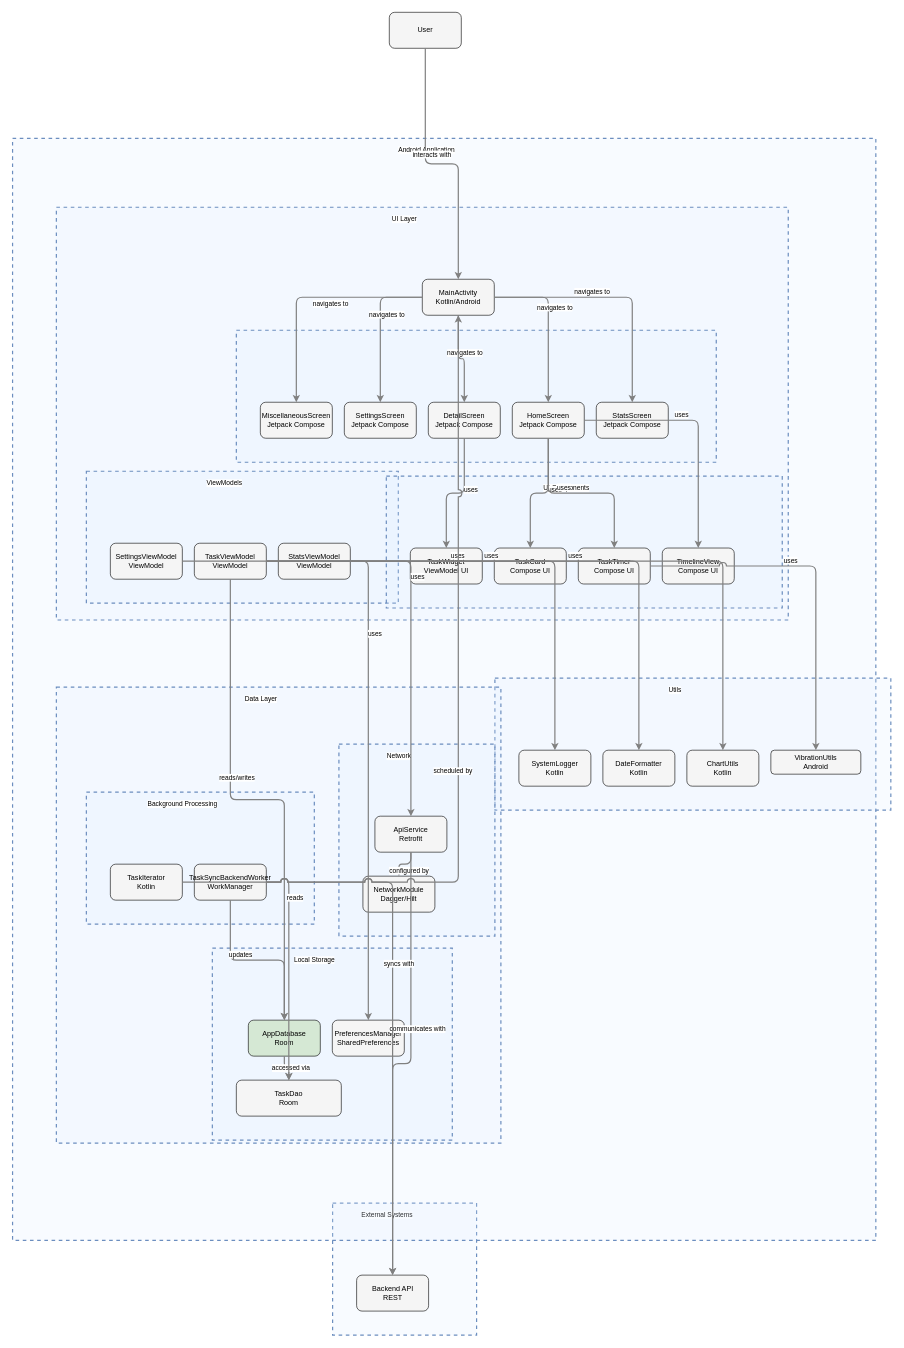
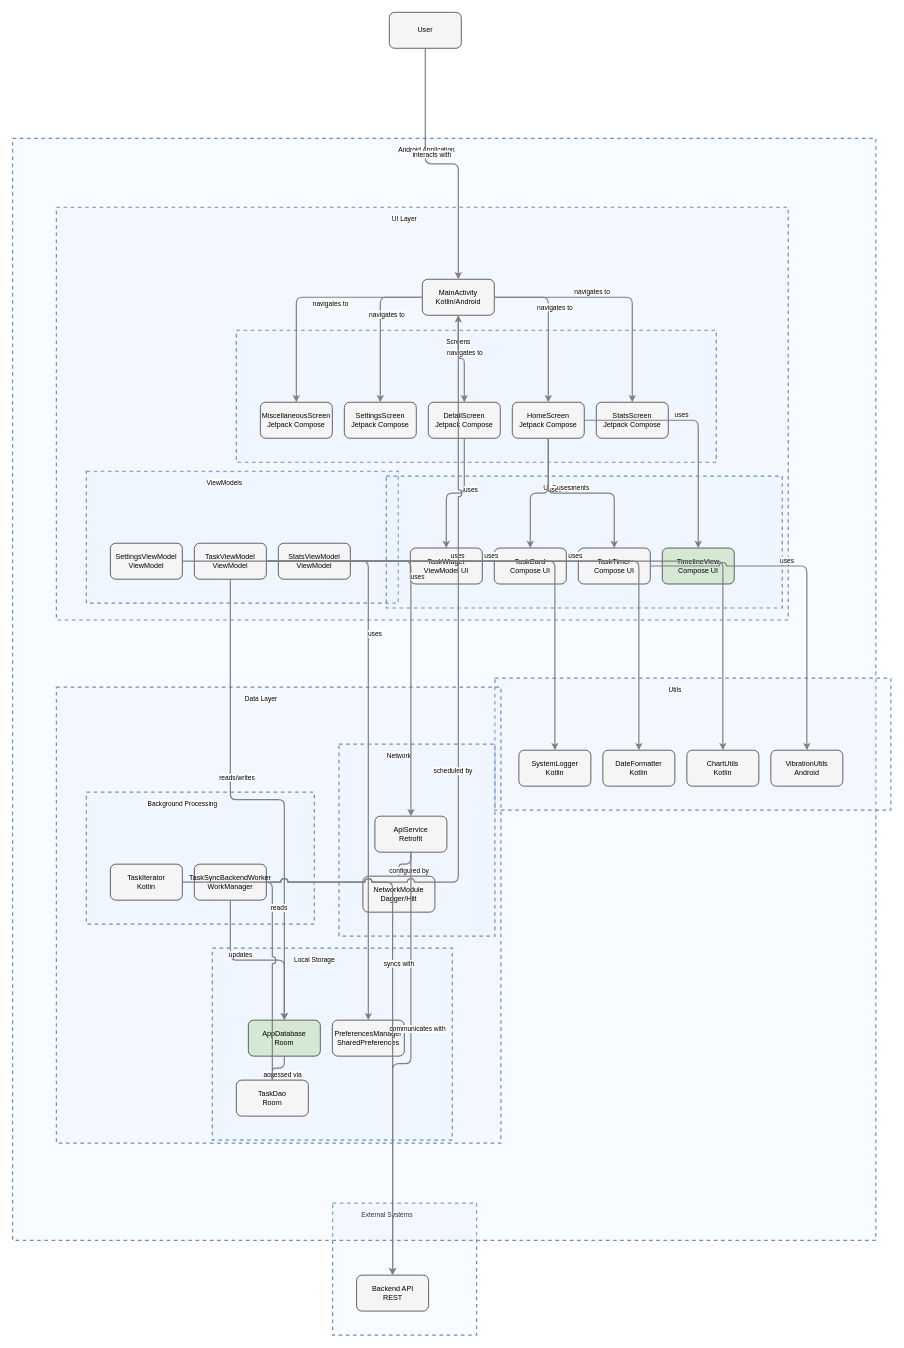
+ <mxCell id="13" value="Screens" style="edgeLabel;html=1;align=center;verticalAlign=middle;resizable=0;labelBackgroundColor=white;spacing=5" vertex="1" parent="18"><mxGeometry x="308" y="213" width="724" height="24" as="geometry" /></mxCell>
- <mxCell id="34" value="TimelineView&lt;br&gt;Compose UI" style="rounded=1;whiteSpace=wrap;html=1;fillColor=#f5f5f5" vertex="1" parent="10"><mxGeometry x="460" y="120" width="120" height="60" as="geometry" /></mxCell>
+ <mxCell id="34" value="TimelineView&lt;br&gt;Compose UI" style="rounded=1;whiteSpace=wrap;html=1;fillColor=#d5e8d4;" vertex="1" parent="10"><mxGeometry x="460" y="120" width="120" height="60" as="geometry" /></mxCell>
- <mxCell id="48" value="VibrationUtils&lt;br&gt;Android" style="rounded=1;whiteSpace=wrap;html=1;fillColor=#f5f5f5" vertex="1" parent="14"><mxGeometry x="460" y="120" width="150" height="40" as="geometry" /></mxCell>
+ <mxCell id="48" value="VibrationUtils&lt;br&gt;Android" style="rounded=1;whiteSpace=wrap;html=1;fillColor=#f5f5f5" vertex="1" parent="14"><mxGeometry x="460" y="120" width="120" height="60" as="geometry" /></mxCell>
- <mxCell id="39" value="TaskDao&lt;br&gt;Room" style="rounded=1;whiteSpace=wrap;html=1;fillColor=#f5f5f5" vertex="1" parent="6"><mxGeometry x="40" y="220" width="175" height="60" as="geometry" /></mxCell>
+ <mxCell id="39" value="TaskDao&lt;br&gt;Room" style="rounded=1;whiteSpace=wrap;html=1;fillColor=#f5f5f5" vertex="1" parent="6"><mxGeometry x="40" y="220" width="120" height="60" as="geometry" /></mxCell>
